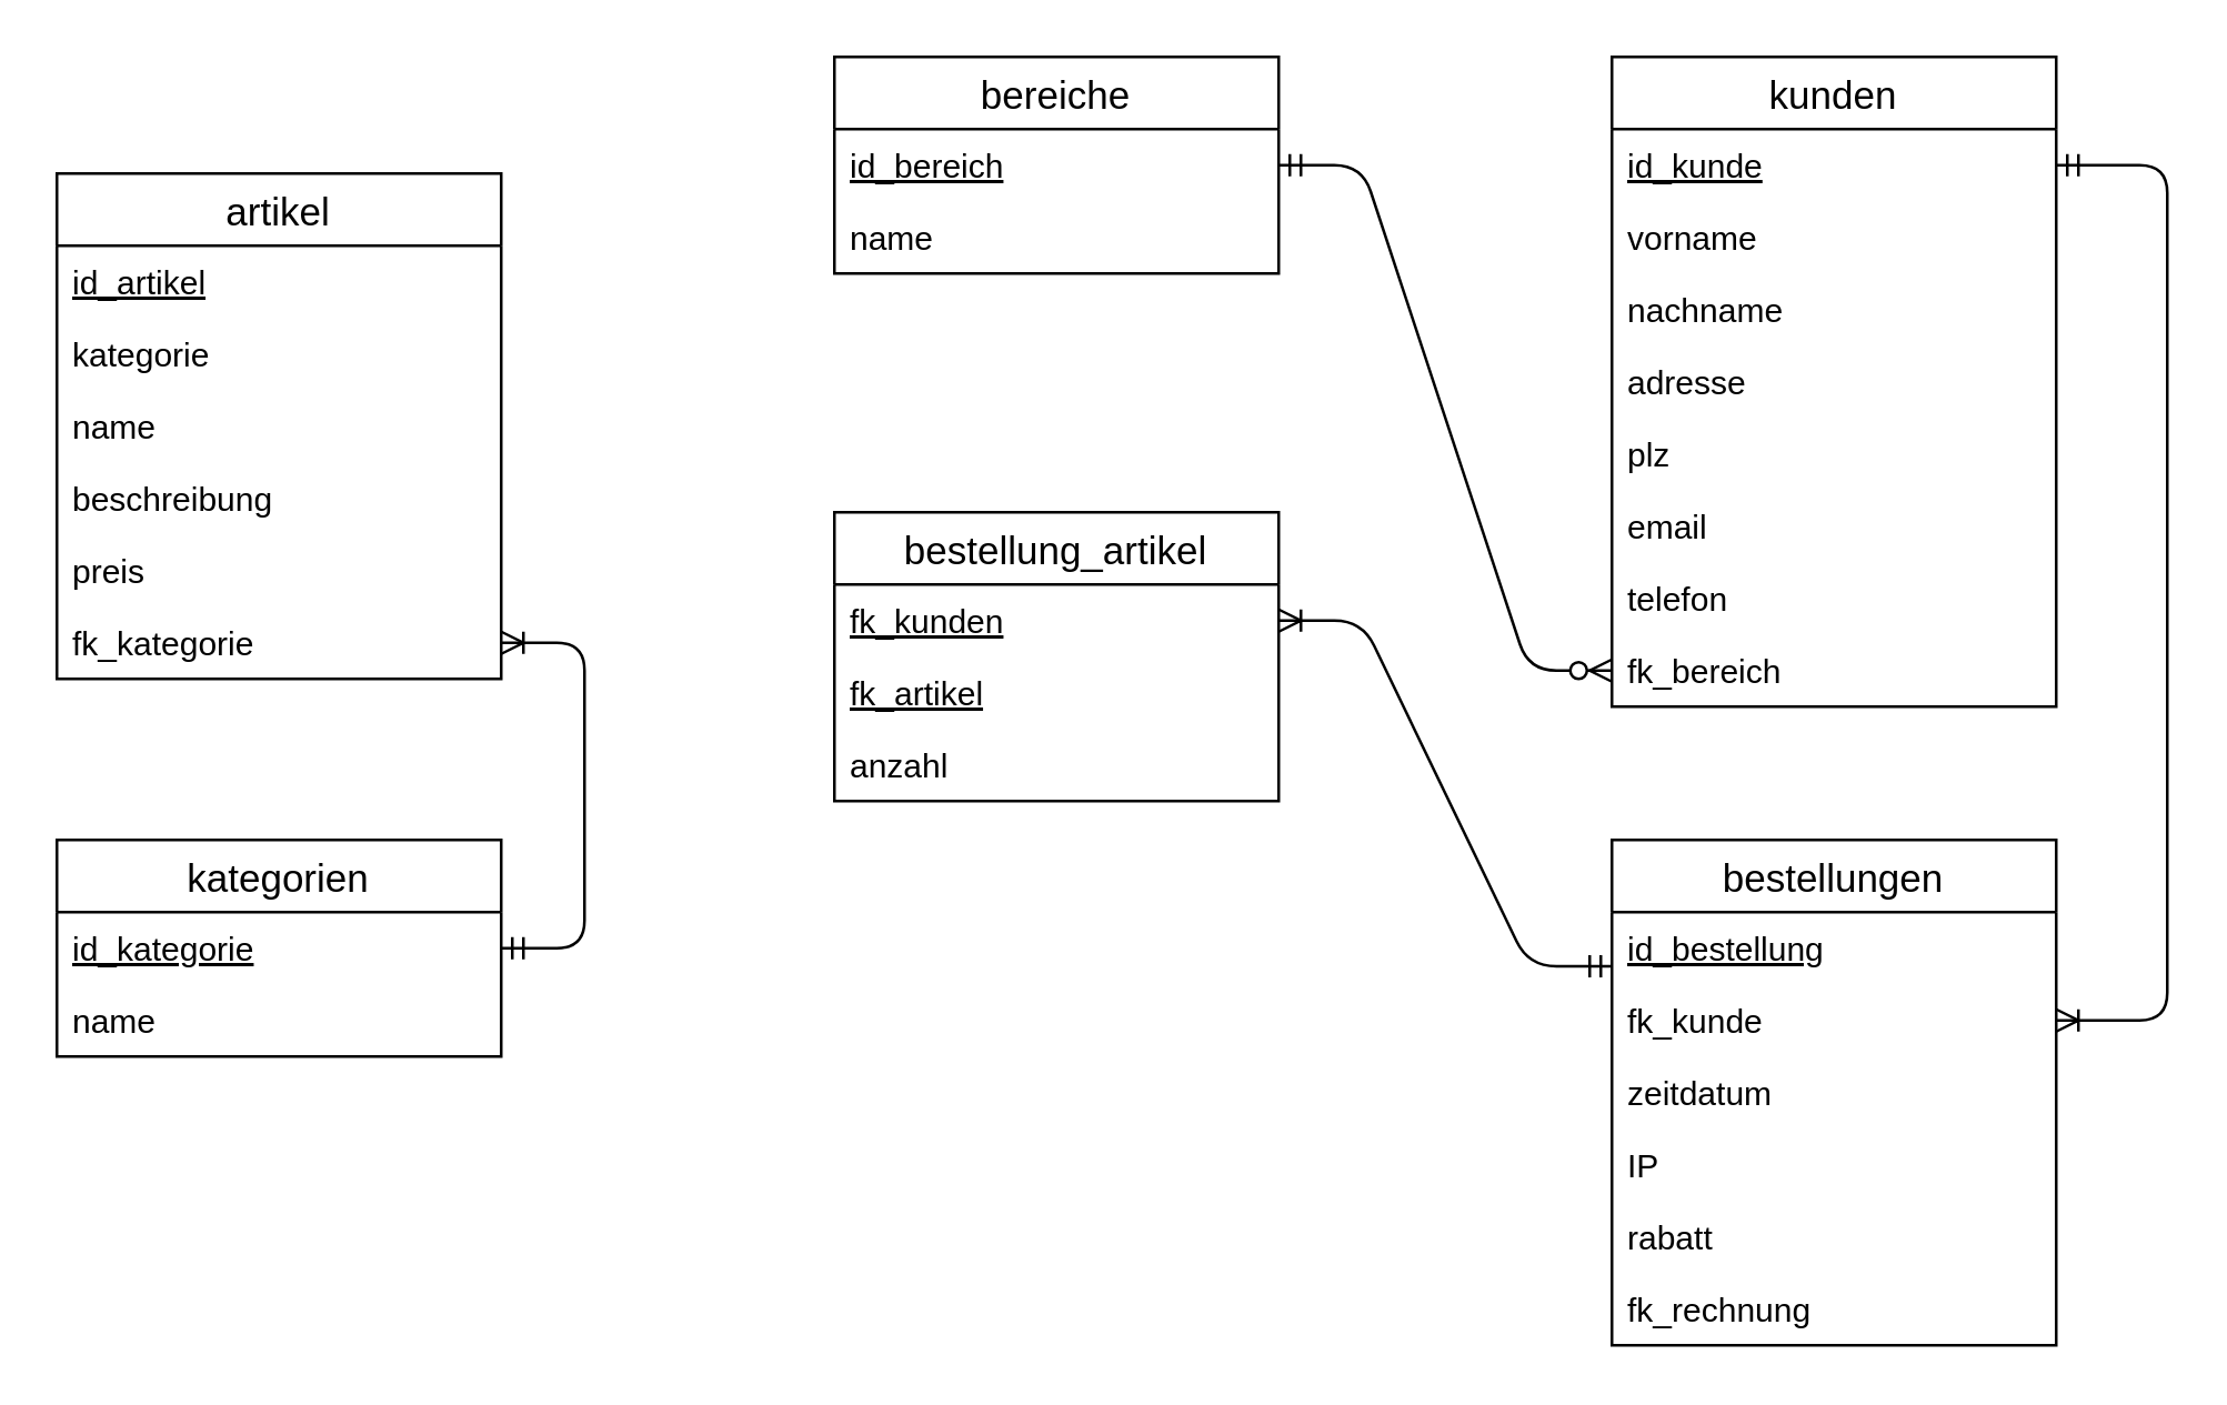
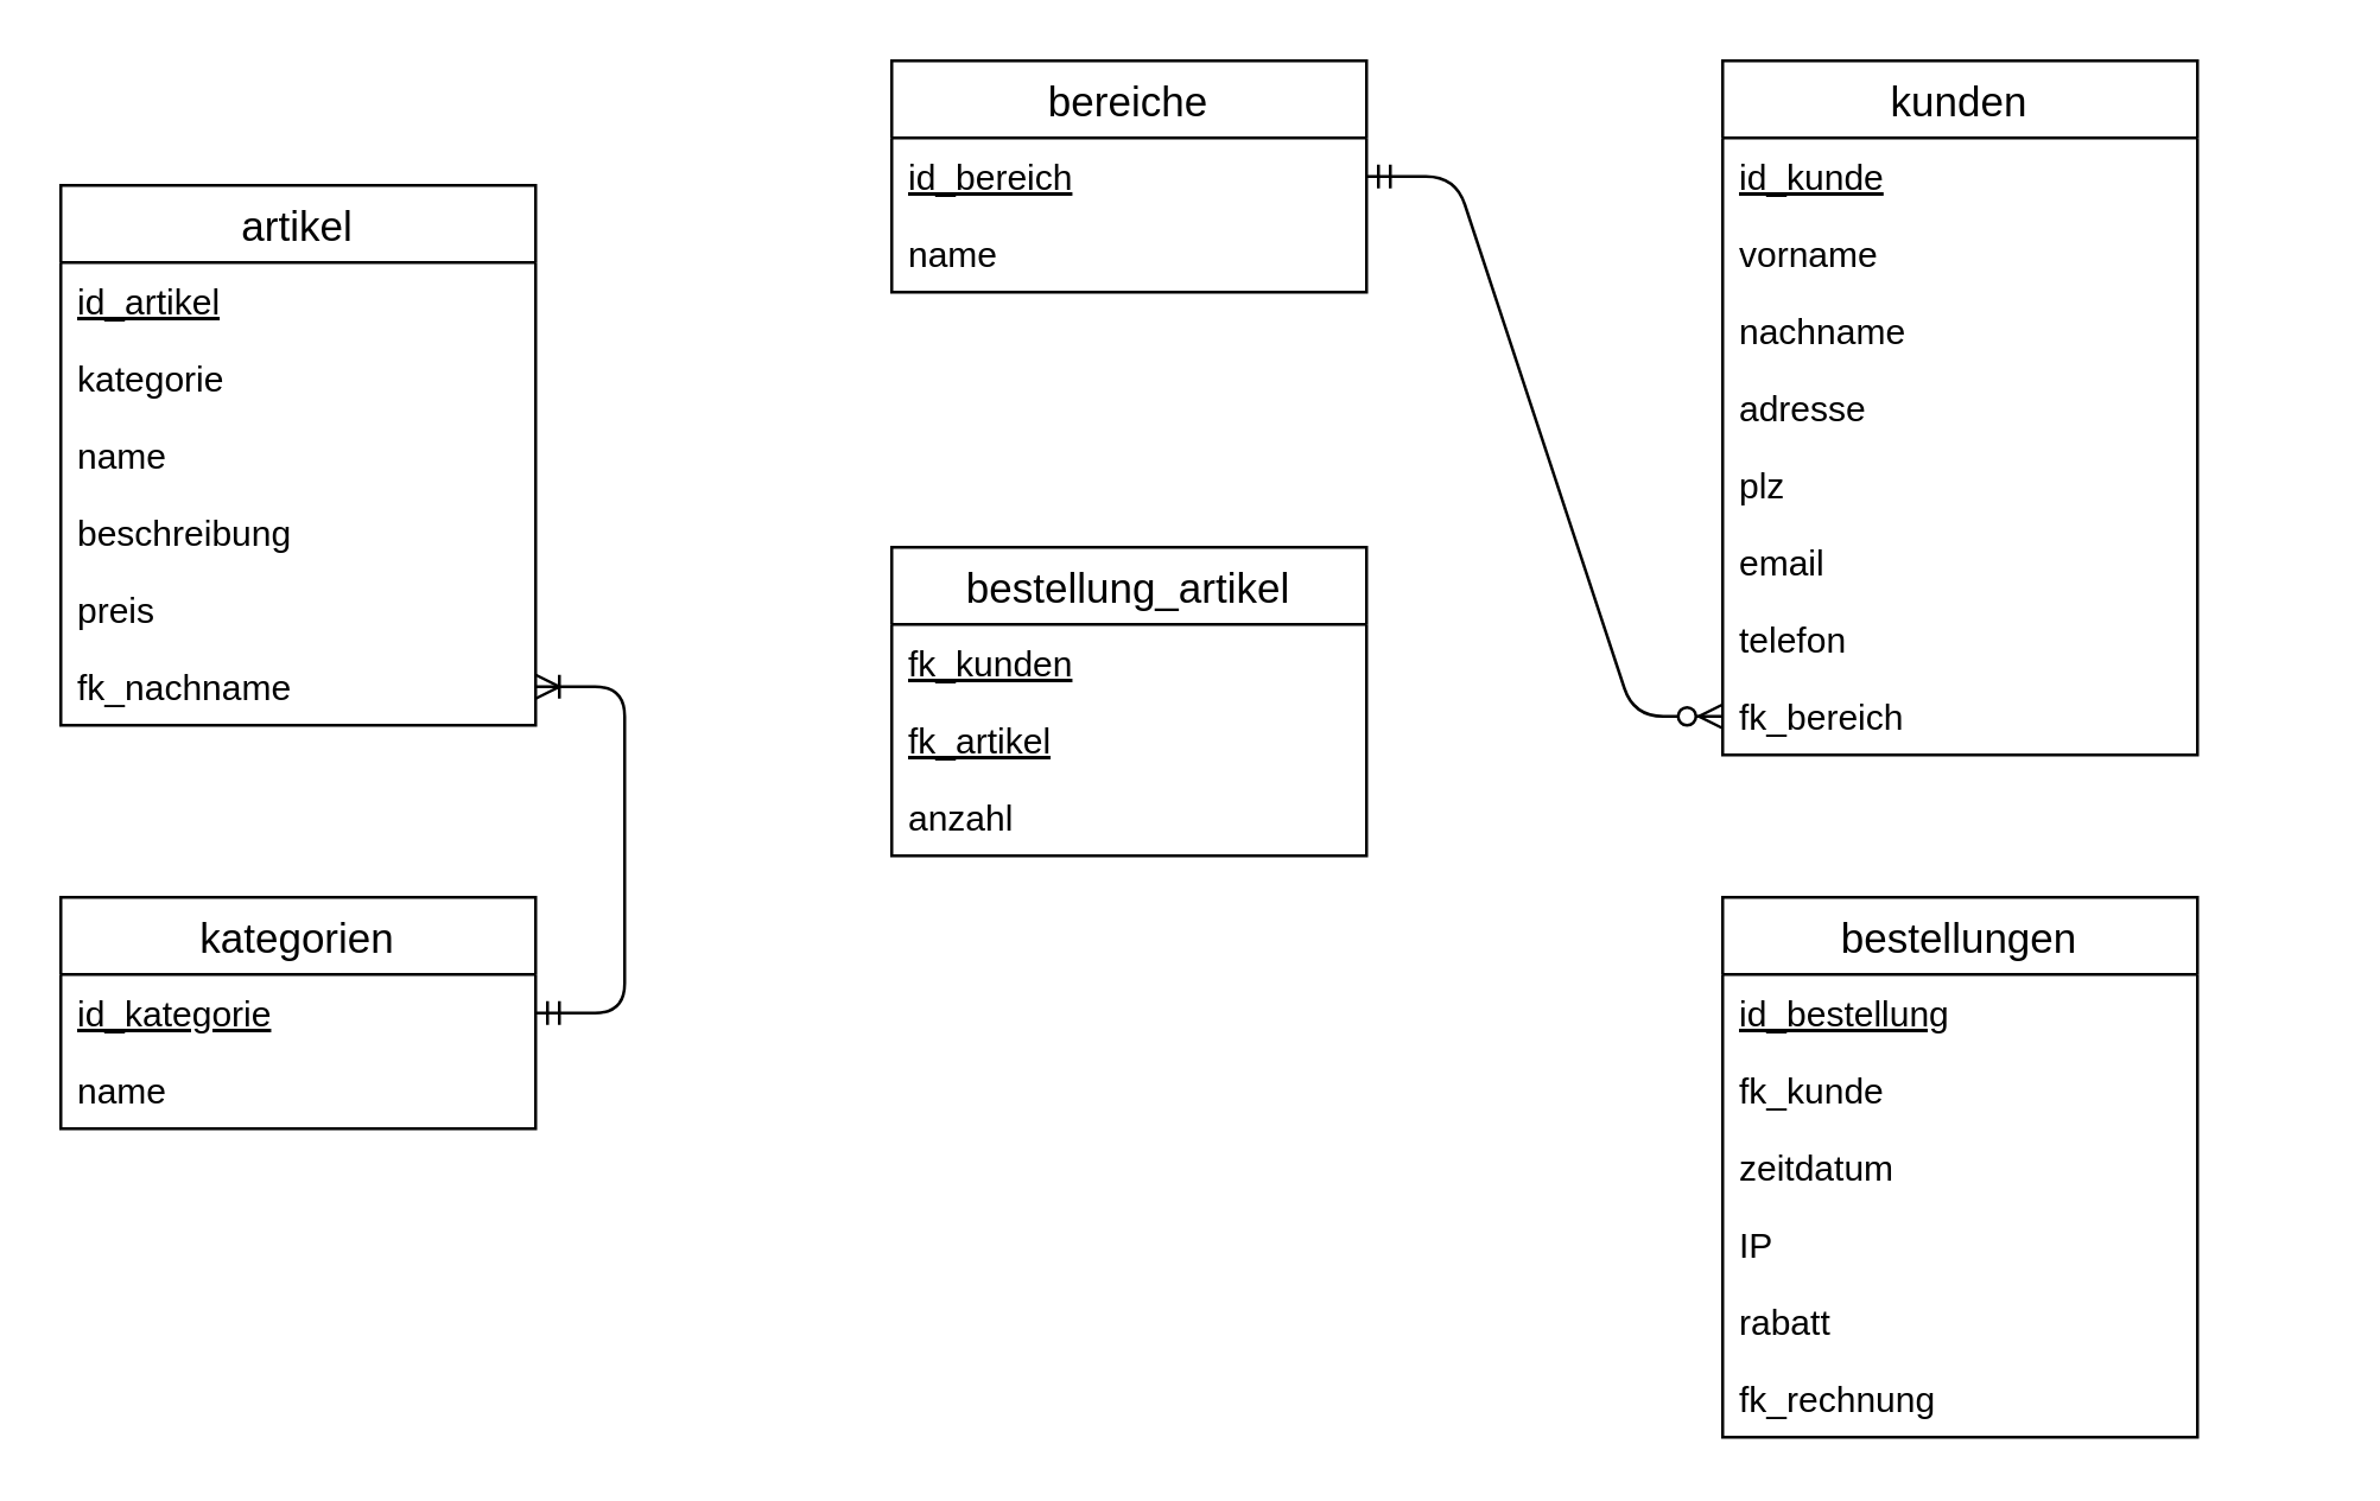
- <mxCell id="4" value="" style="edgeStyle=elbowEdgeStyle;fontSize=12;html=1;endArrow=ERmandOne;startArrow=ERoneToMany;exitX=1;exitY=0.5;exitDx=0;exitDy=0;startFill=0;endFill=0;entryX=1;entryY=0.5;entryDx=0;entryDy=0;" edge="1" parent="1" source="22" target="28"><mxGeometry width="100" height="100" relative="1" as="geometry"><mxPoint x="700" y="340" as="sourcePoint" /><mxPoint x="870" y="3" as="targetPoint" /><Array as="points"><mxPoint x="780" y="182" /></Array></mxGeometry></mxCell>
- <mxCell id="16" value="fk_kategorie" style="text;strokeColor=none;fillColor=none;spacingLeft=4;spacingRight=4;overflow=hidden;rotatable=0;points=[[0,0.5],[1,0.5]];portConstraint=eastwest;fontSize=12;" vertex="1" parent="10"><mxGeometry y="156" width="160" height="26" as="geometry" /></mxCell>
+ <mxCell id="16" value="fk_nachname" style="text;strokeColor=none;fillColor=none;spacingLeft=4;spacingRight=4;overflow=hidden;rotatable=0;points=[[0,0.5],[1,0.5]];portConstraint=eastwest;fontSize=12;" vertex="1" parent="10"><mxGeometry y="156" width="160" height="26" as="geometry" /></mxCell>
- <mxCell id="5" value="" style="edgeStyle=entityRelationEdgeStyle;fontSize=12;html=1;endArrow=ERmandOne;startArrow=ERoneToMany;exitX=1;exitY=0.5;exitDx=0;exitDy=0;entryX=0;entryY=0.25;entryDx=0;entryDy=0;startFill=0;endFill=0;" edge="1" parent="1" source="7" target="20"><mxGeometry width="100" height="100" relative="1" as="geometry"><mxPoint x="450" y="402" as="sourcePoint" /><mxPoint x="430" y="222" as="targetPoint" /></mxGeometry></mxCell>
